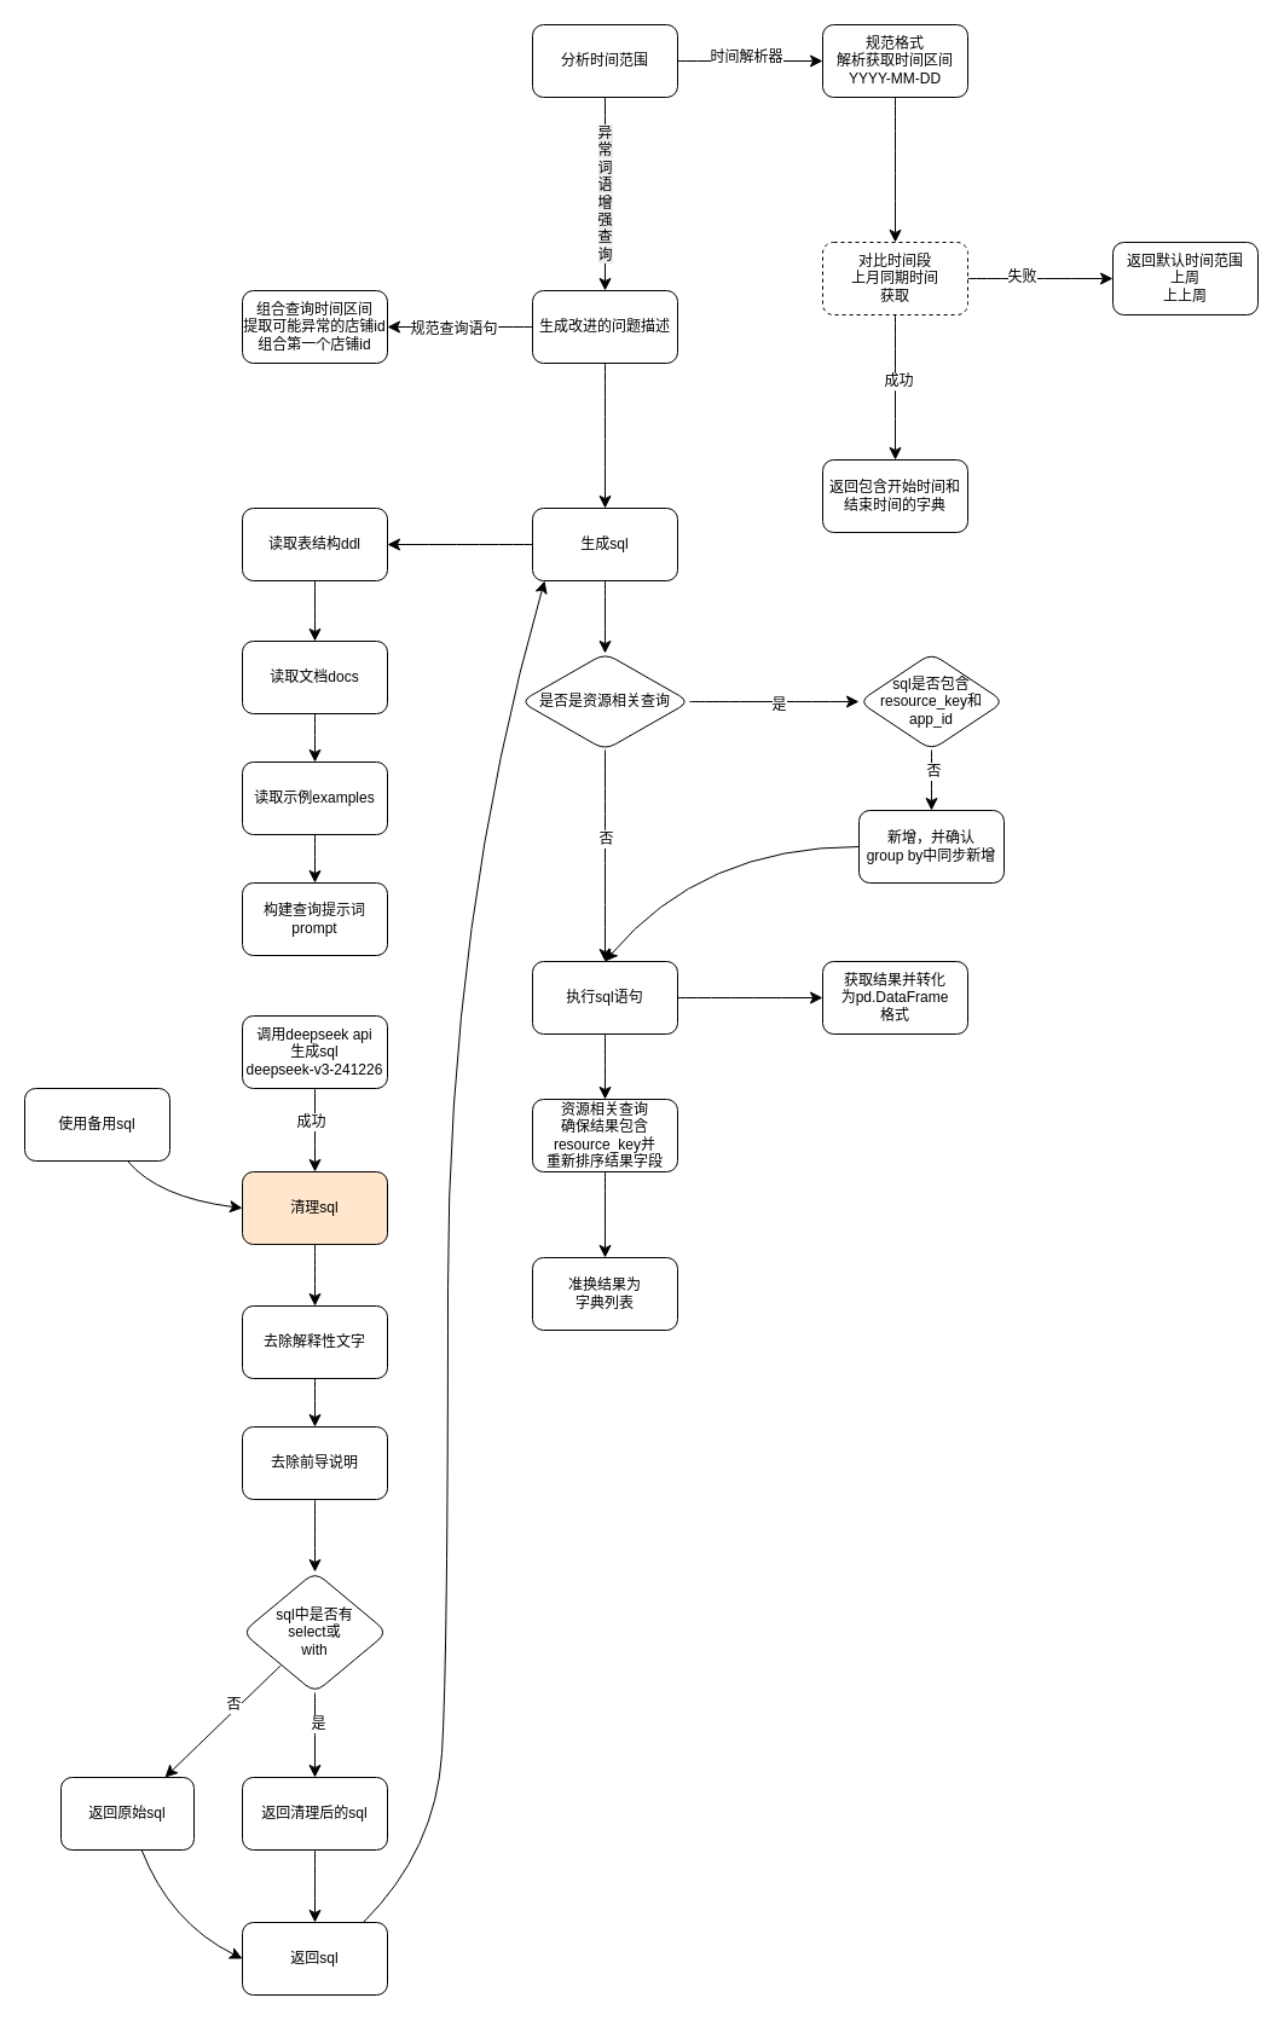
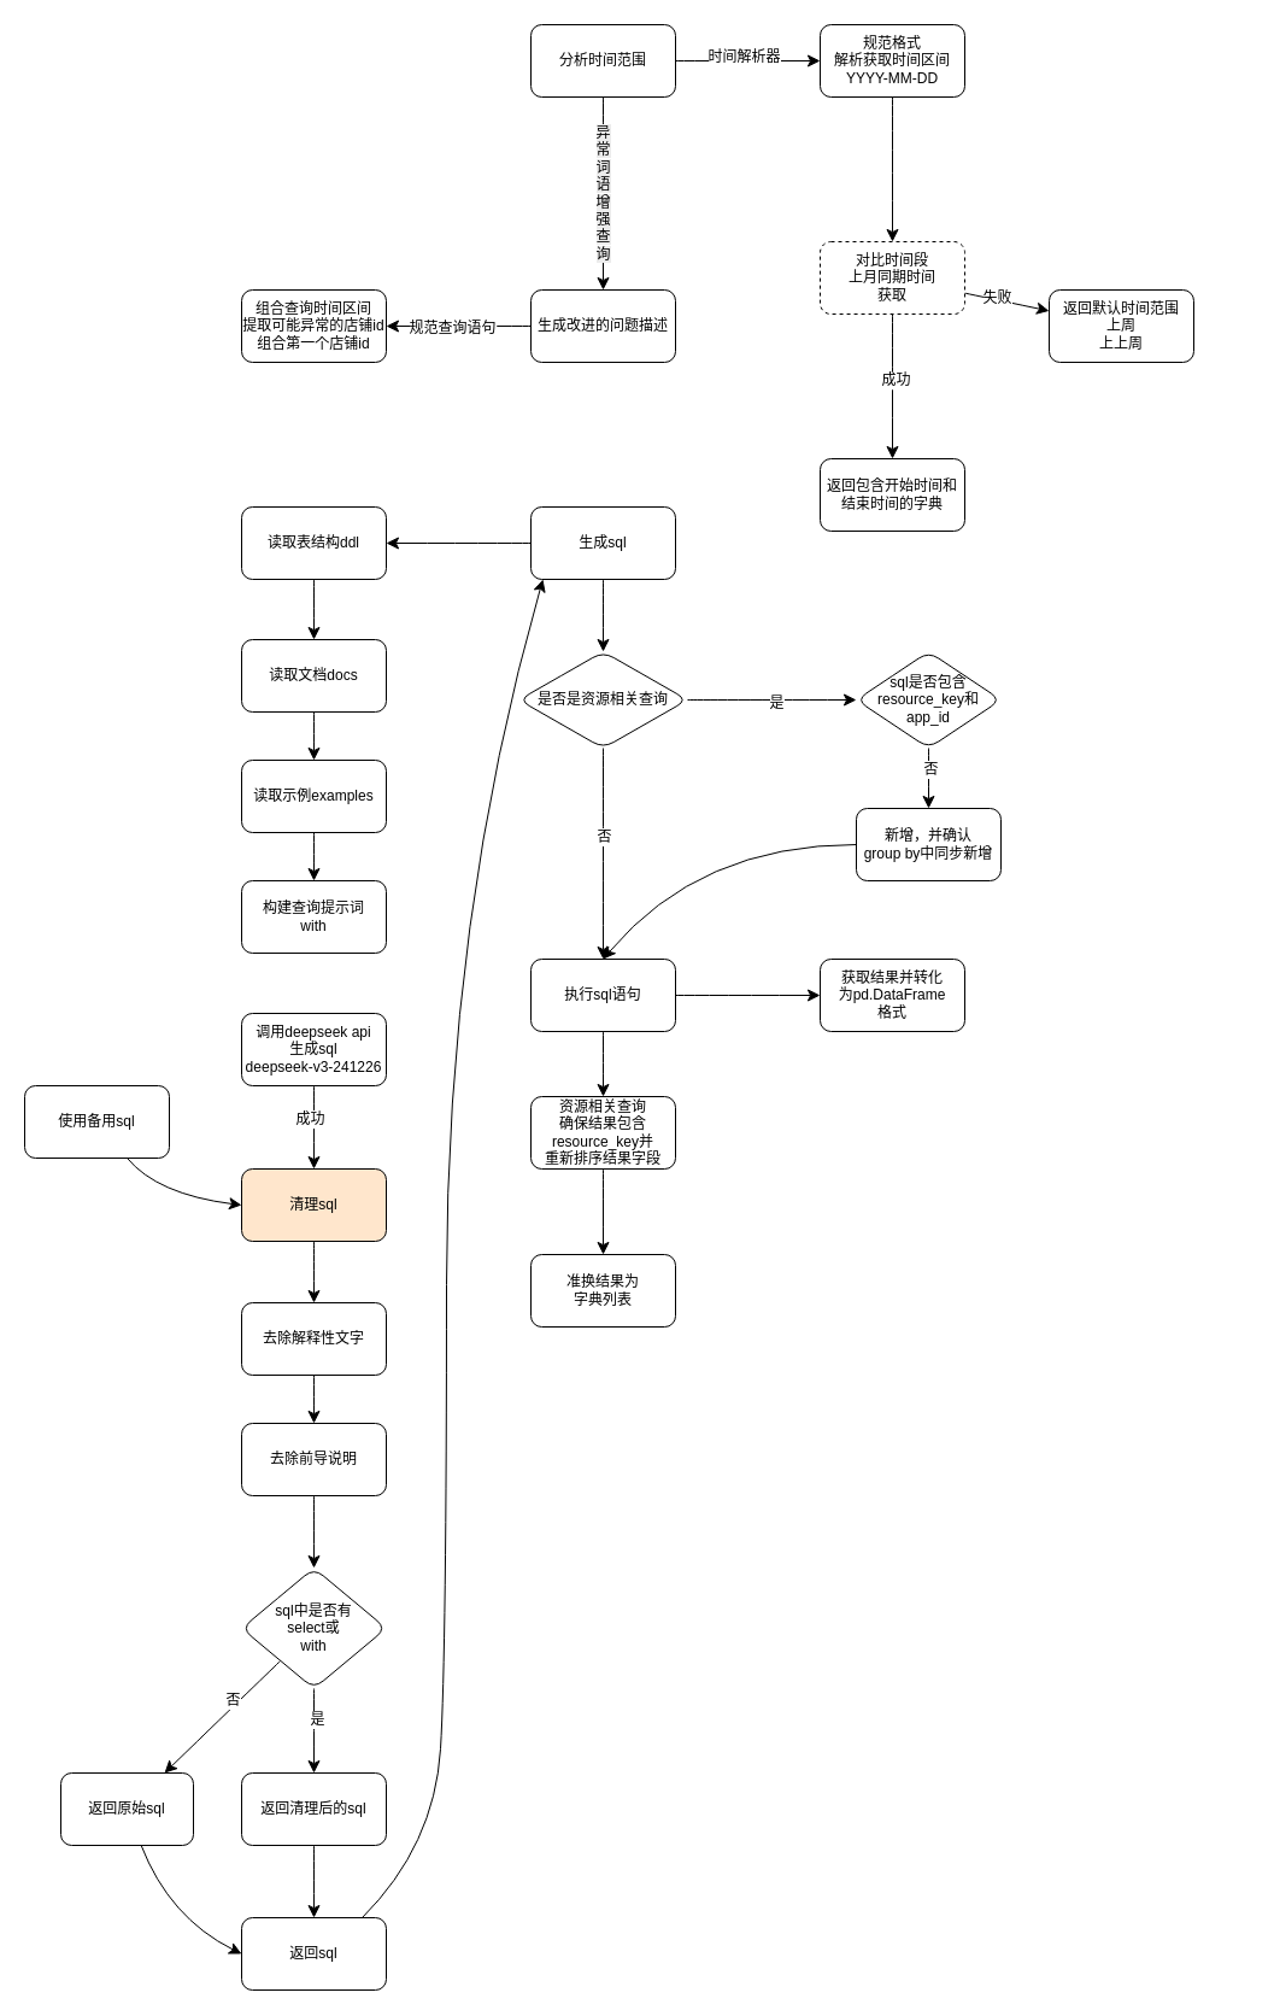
- <mxCell id="15" value="返回默认时间范围&lt;div&gt;上周&lt;/div&gt;&lt;div&gt;上上周&lt;/div&gt;" style="whiteSpace=wrap;html=1;rounded=1;" vertex="1" parent="1"><mxGeometry x="920" y="200" width="120" height="60" as="geometry" /></mxCell>
+ <mxCell id="15" value="返回默认时间范围&lt;div&gt;上周&lt;/div&gt;&lt;div&gt;上上周&lt;/div&gt;" style="whiteSpace=wrap;html=1;rounded=1;" vertex="1" parent="1"><mxGeometry x="870" y="240" width="120" height="60" as="geometry" /></mxCell>
- <mxCell id="18" value="" style="edgeStyle=none;curved=1;rounded=0;orthogonalLoop=1;jettySize=auto;html=1;fontSize=12;startSize=8;endSize=8;" edge="1" parent="1" source="19" target="23"><mxGeometry relative="1" as="geometry" /></mxCell>
- <mxCell id="30" value="构建查询提示词&lt;div&gt;prompt&lt;/div&gt;" style="whiteSpace=wrap;html=1;rounded=1;" vertex="1" parent="1"><mxGeometry x="200" y="730" width="120" height="60" as="geometry" /></mxCell>
+ <mxCell id="30" value="构建查询提示词&lt;div&gt;with&lt;/div&gt;" style="whiteSpace=wrap;html=1;rounded=1;" vertex="1" parent="1"><mxGeometry x="200" y="730" width="120" height="60" as="geometry" /></mxCell>
